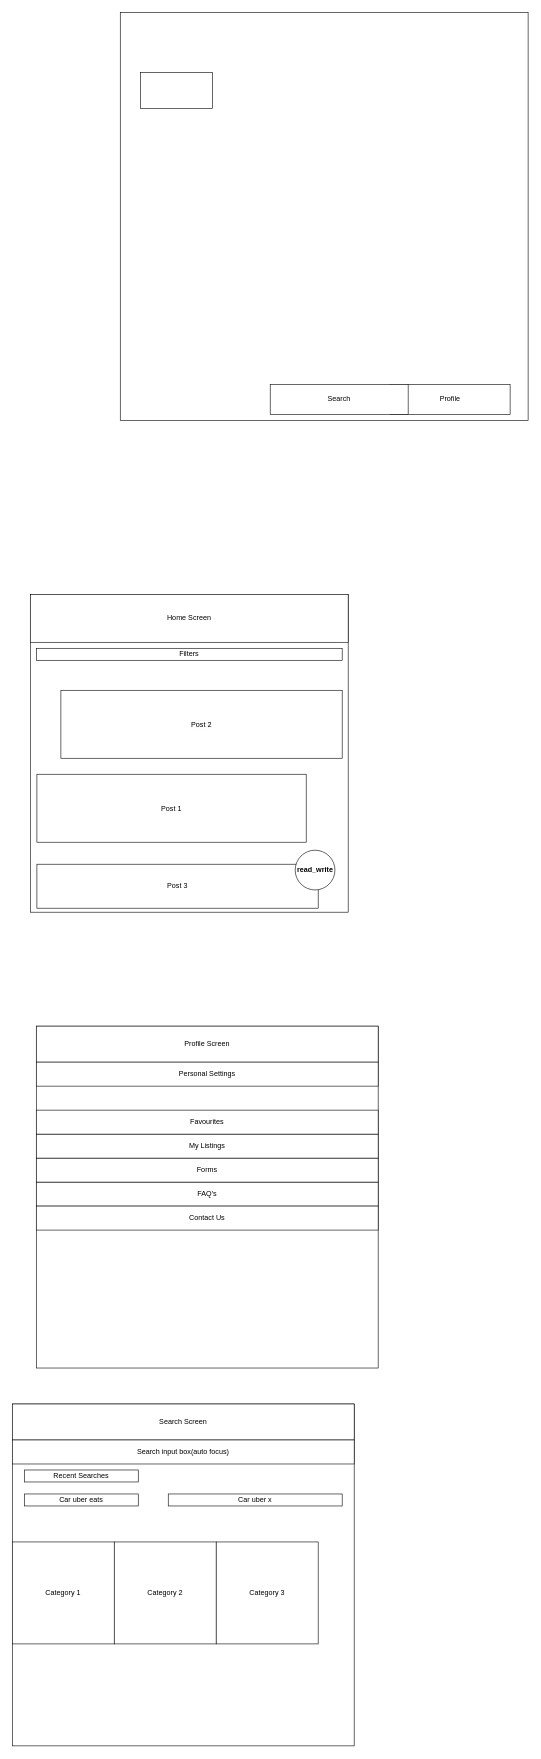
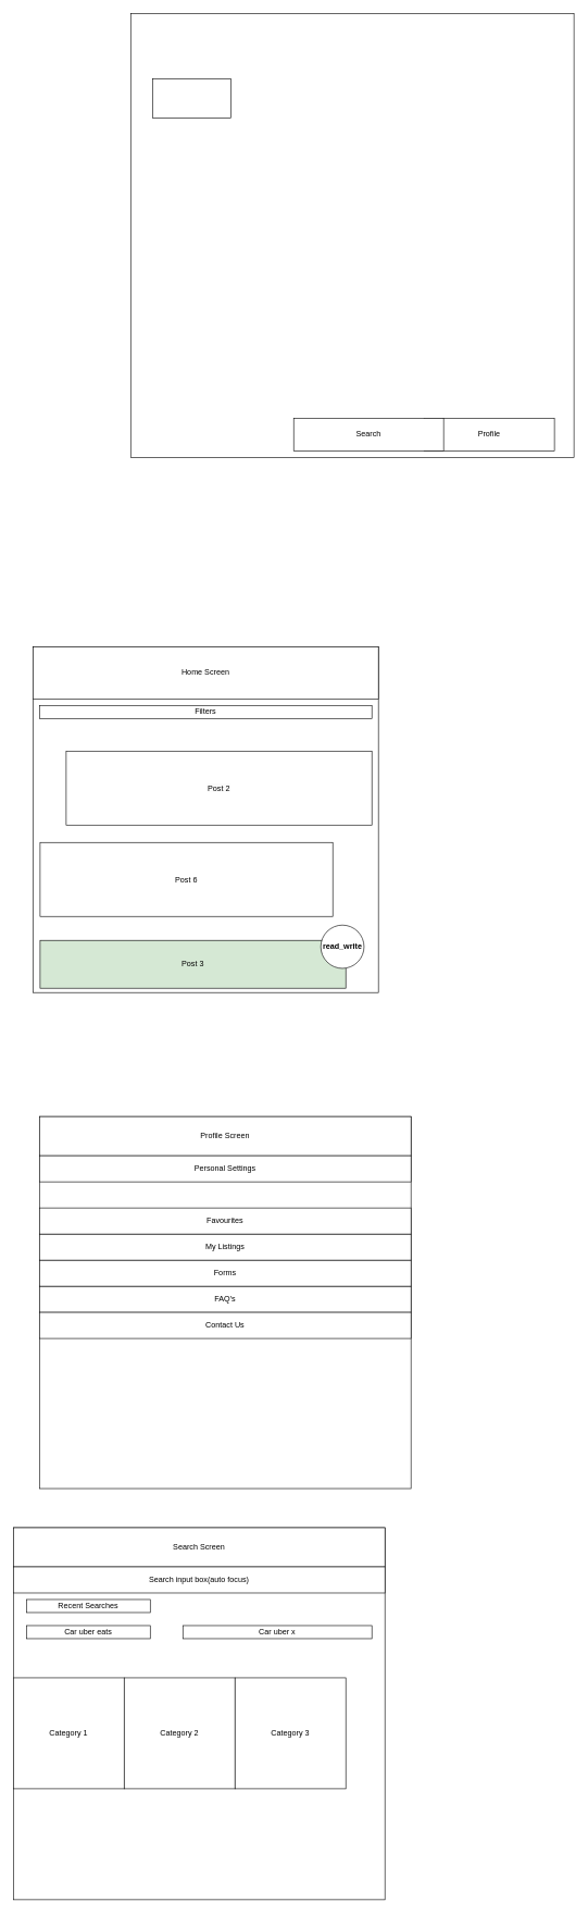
- <mxCell id="18" value="Post 1" style="rounded=0;whiteSpace=wrap;html=1;" parent="15" vertex="1"><mxGeometry x="11.04" y="300" width="448.96" height="113.33" as="geometry" /></mxCell>
+ <mxCell id="18" value="Post 6" style="rounded=0;whiteSpace=wrap;html=1;" parent="15" vertex="1"><mxGeometry x="11.04" y="300" width="448.96" height="113.33" as="geometry" /></mxCell>
- <mxCell id="20" value="Post 3" style="rounded=0;whiteSpace=wrap;html=1;" parent="15" vertex="1"><mxGeometry x="11.04" y="450" width="468.96" height="73.33" as="geometry" /></mxCell>
+ <mxCell id="20" value="Post 3" style="rounded=0;whiteSpace=wrap;html=1;fillColor=#d5e8d4;" parent="15" vertex="1"><mxGeometry x="11.04" y="450" width="468.96" height="73.33" as="geometry" /></mxCell>
